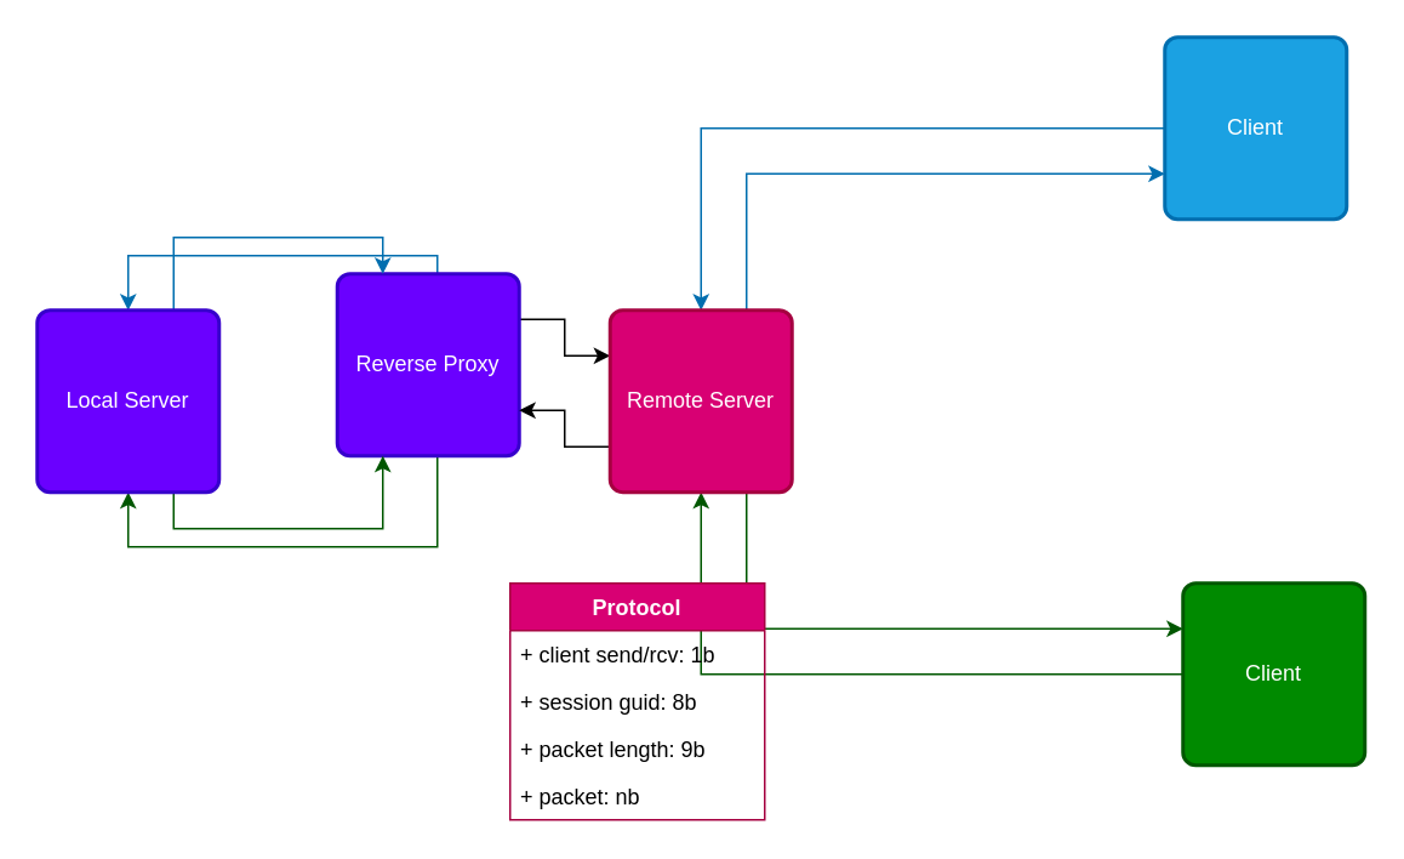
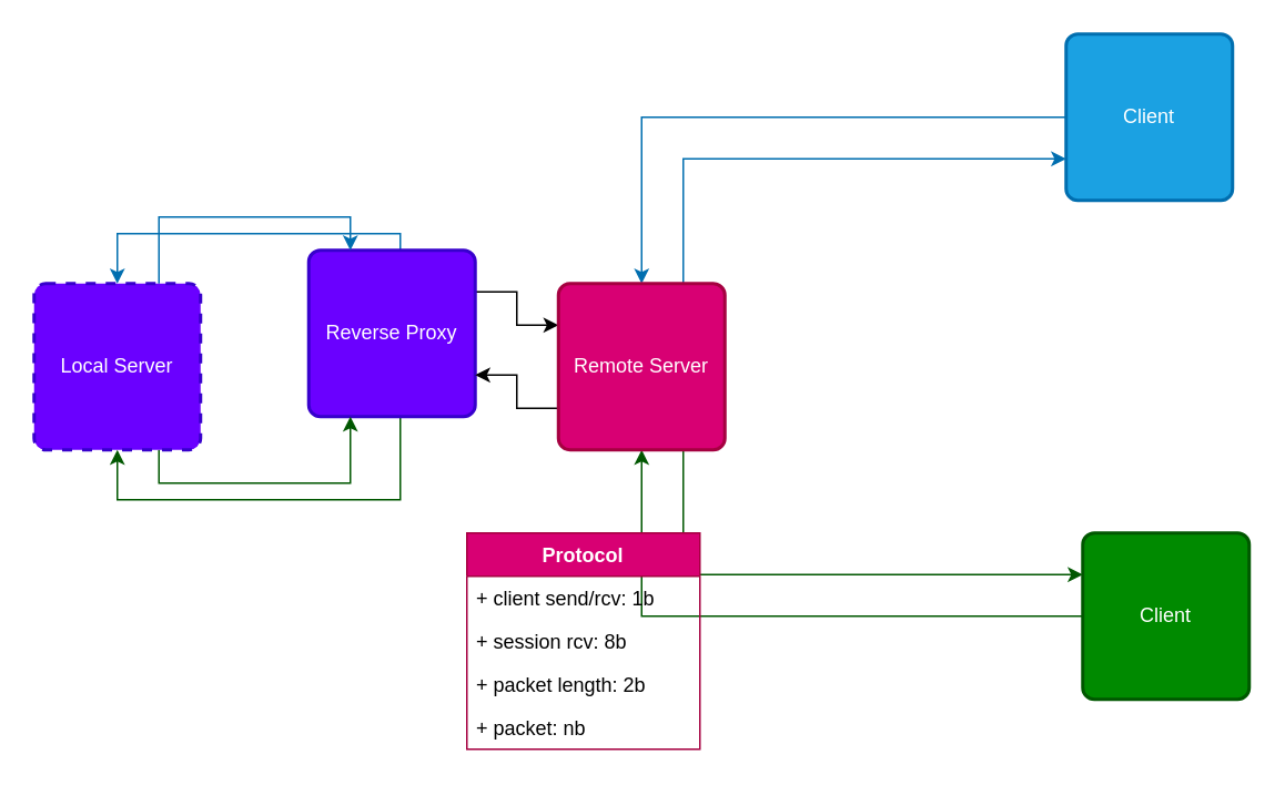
- <mxCell id="8" value="Local Server" style="rounded=1;whiteSpace=wrap;html=1;absoluteArcSize=1;arcSize=14;strokeWidth=2;fillColor=#6a00ff;strokeColor=#3700CC;fontColor=#ffffff;" vertex="1" parent="1"><mxGeometry x="20" y="170" width="100" height="100" as="geometry" /></mxCell>
+ <mxCell id="8" value="Local Server" style="rounded=1;whiteSpace=wrap;html=1;absoluteArcSize=1;arcSize=14;strokeWidth=2;fillColor=#6a00ff;strokeColor=#3700CC;fontColor=#ffffff;dashed=1;" vertex="1" parent="1"><mxGeometry x="20" y="170" width="100" height="100" as="geometry" /></mxCell>
- <mxCell id="19" value="+ session guid: 8b" style="text;strokeColor=none;fillColor=none;align=left;verticalAlign=top;spacingLeft=4;spacingRight=4;overflow=hidden;rotatable=0;points=[[0,0.5],[1,0.5]];portConstraint=eastwest;whiteSpace=wrap;html=1;" vertex="1" parent="17"><mxGeometry y="52" width="140" height="26" as="geometry" /></mxCell>
+ <mxCell id="19" value="+ session rcv: 8b" style="text;strokeColor=none;fillColor=none;align=left;verticalAlign=top;spacingLeft=4;spacingRight=4;overflow=hidden;rotatable=0;points=[[0,0.5],[1,0.5]];portConstraint=eastwest;whiteSpace=wrap;html=1;" vertex="1" parent="17"><mxGeometry y="52" width="140" height="26" as="geometry" /></mxCell>
- <mxCell id="20" value="+ packet length: 9b" style="text;strokeColor=none;fillColor=none;align=left;verticalAlign=top;spacingLeft=4;spacingRight=4;overflow=hidden;rotatable=0;points=[[0,0.5],[1,0.5]];portConstraint=eastwest;whiteSpace=wrap;html=1;" vertex="1" parent="17"><mxGeometry y="78" width="140" height="26" as="geometry" /></mxCell>
+ <mxCell id="20" value="+ packet length: 2b" style="text;strokeColor=none;fillColor=none;align=left;verticalAlign=top;spacingLeft=4;spacingRight=4;overflow=hidden;rotatable=0;points=[[0,0.5],[1,0.5]];portConstraint=eastwest;whiteSpace=wrap;html=1;" vertex="1" parent="17"><mxGeometry y="78" width="140" height="26" as="geometry" /></mxCell>
